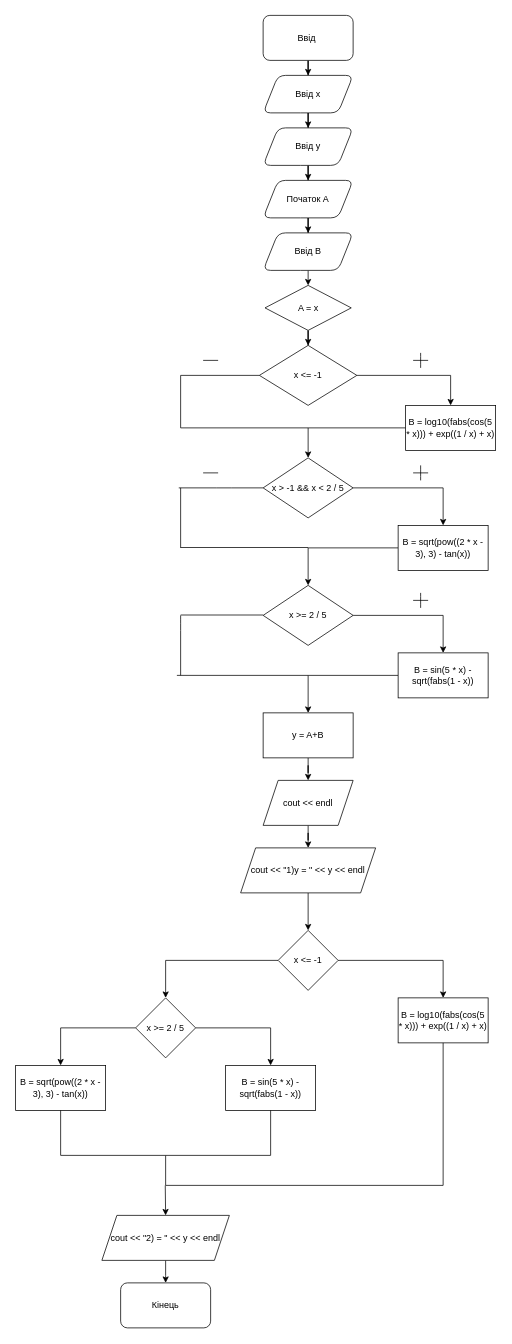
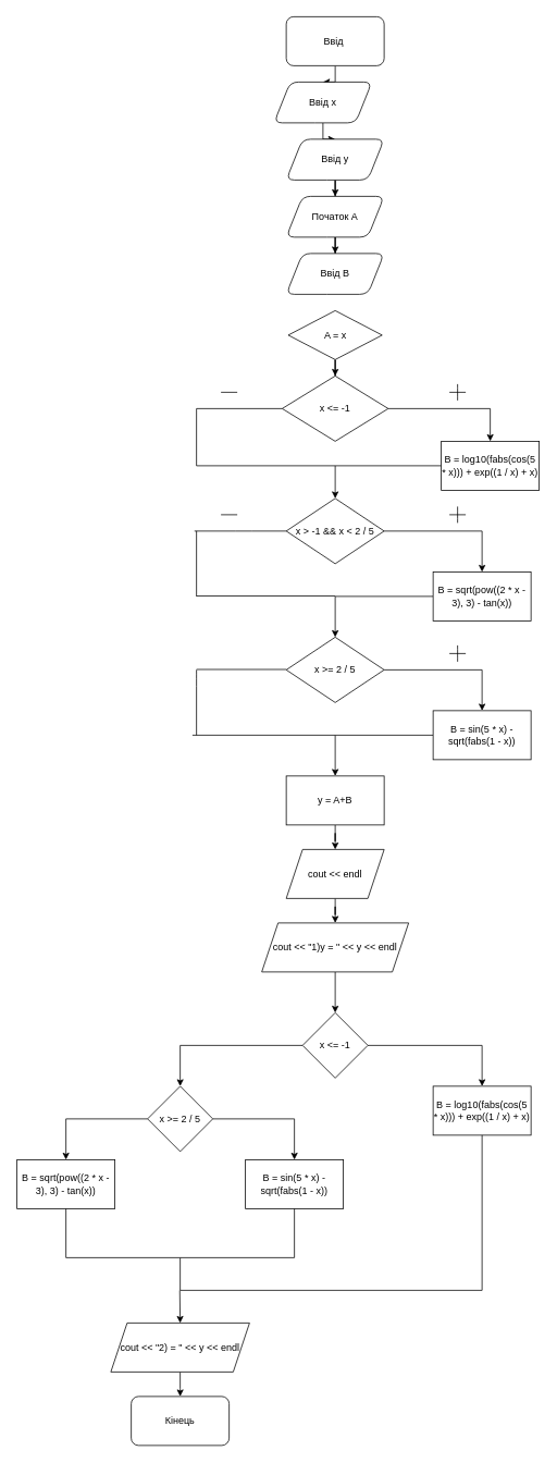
- <mxCell id="5" value="Ввід x" style="shape=parallelogram;perimeter=parallelogramPerimeter;whiteSpace=wrap;html=1;fixedSize=1;rounded=1;" vertex="1" parent="1"><mxGeometry x="350" y="100" width="120" height="50" as="geometry" /></mxCell>
+ <mxCell id="5" value="Ввід x" style="shape=parallelogram;perimeter=parallelogramPerimeter;whiteSpace=wrap;html=1;fixedSize=1;rounded=1;" vertex="1" parent="1"><mxGeometry x="335" y="100" width="120" height="50" as="geometry" /></mxCell>
- <mxCell id="10" value="" style="edgeStyle=orthogonalEdgeStyle;rounded=0;orthogonalLoop=1;jettySize=auto;html=1;entryX=0.5;entryY=0;entryDx=0;entryDy=0;" edge="1" parent="1" source="11" target="13"><mxGeometry relative="1" as="geometry"><mxPoint x="405" y="420" as="targetPoint" /><Array as="points"><mxPoint x="410" y="335" /><mxPoint x="410" y="390" /></Array></mxGeometry></mxCell>
